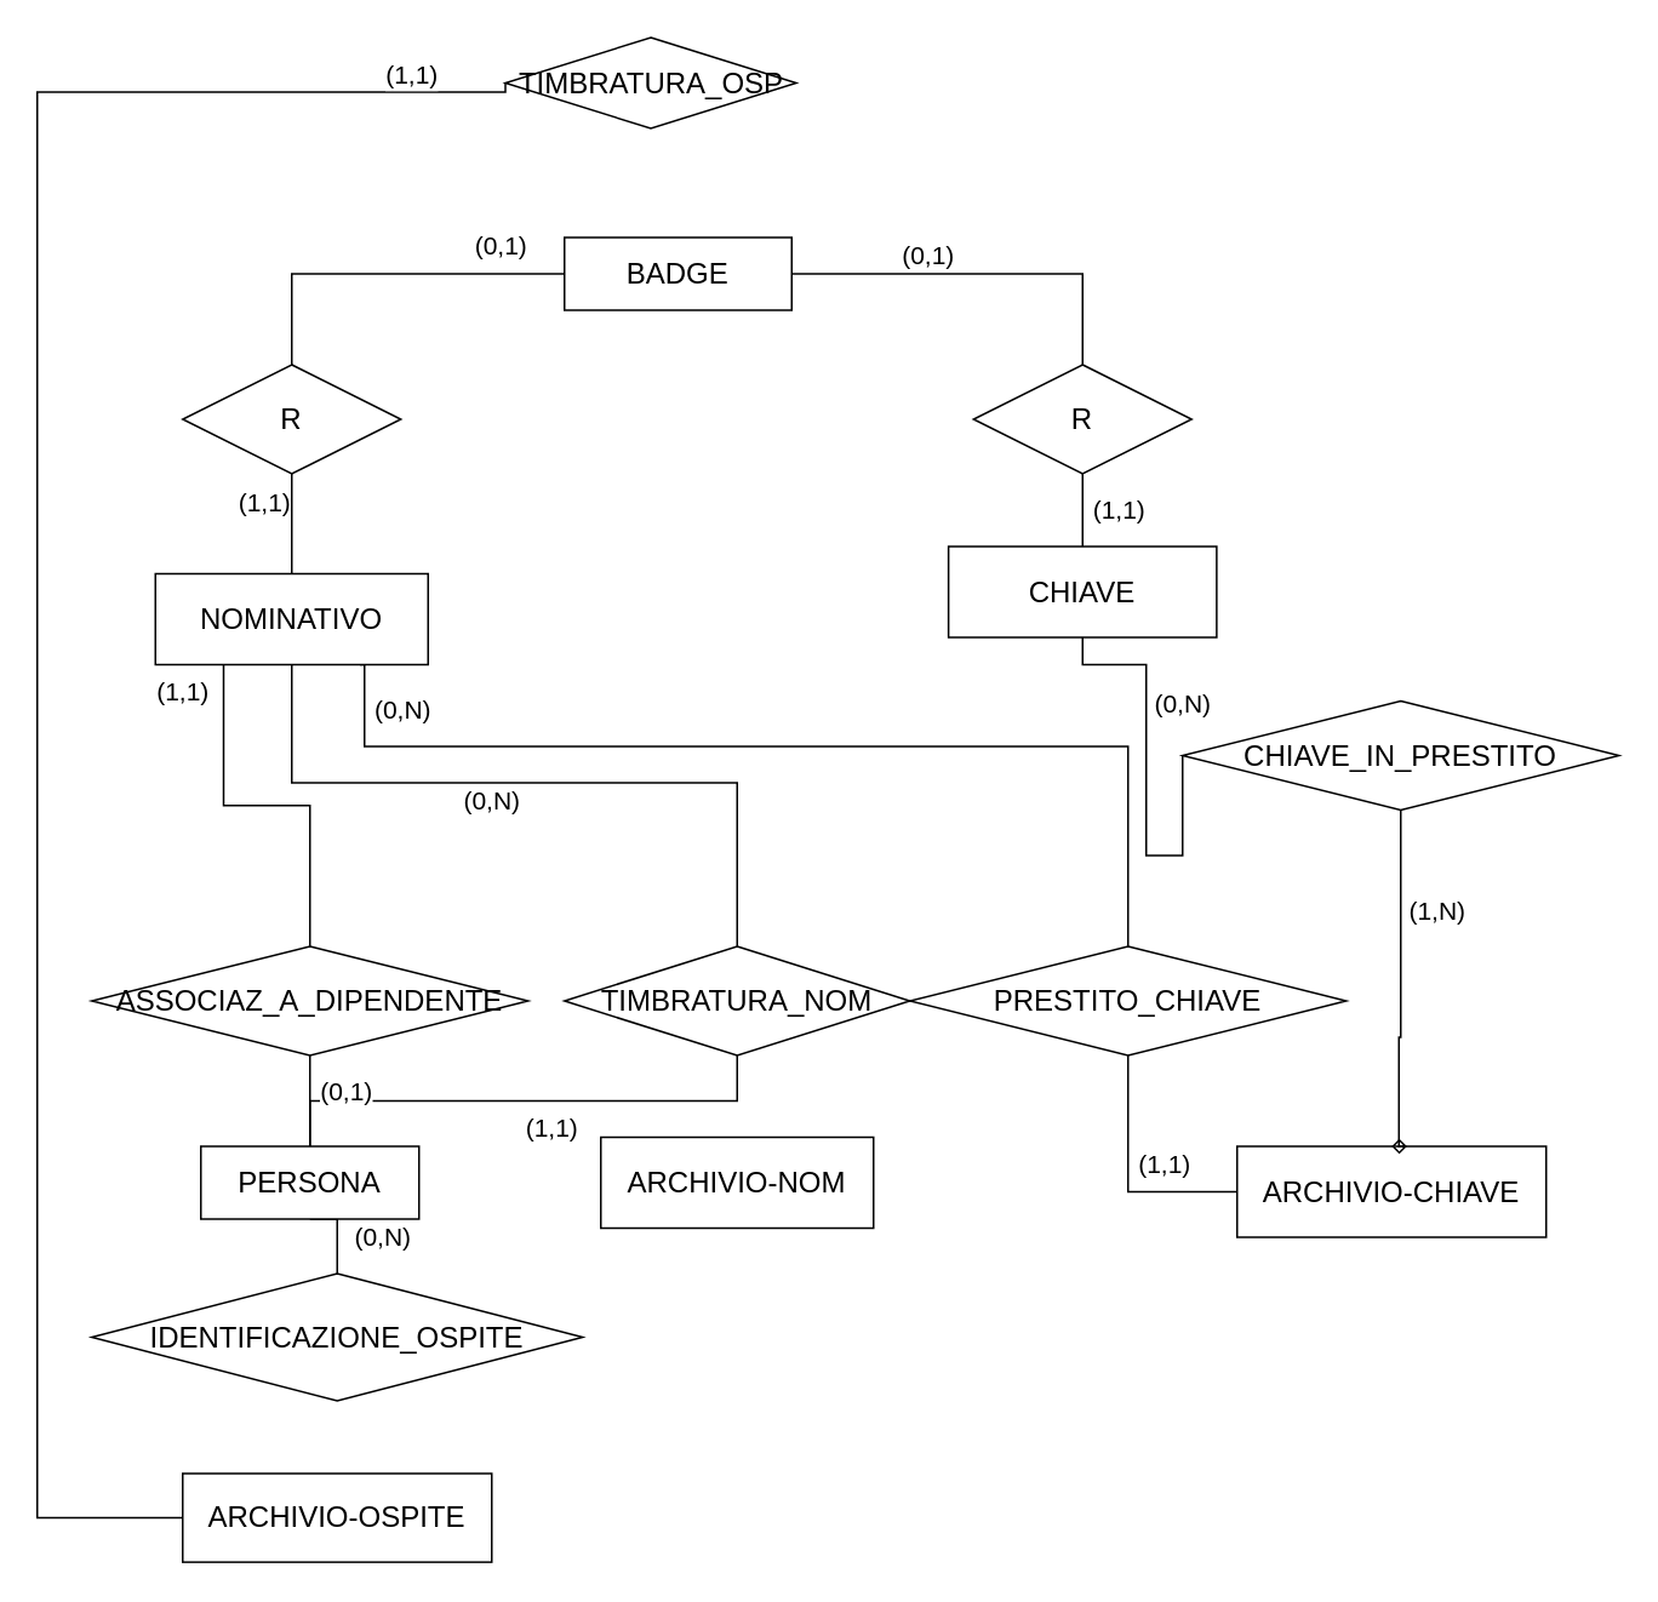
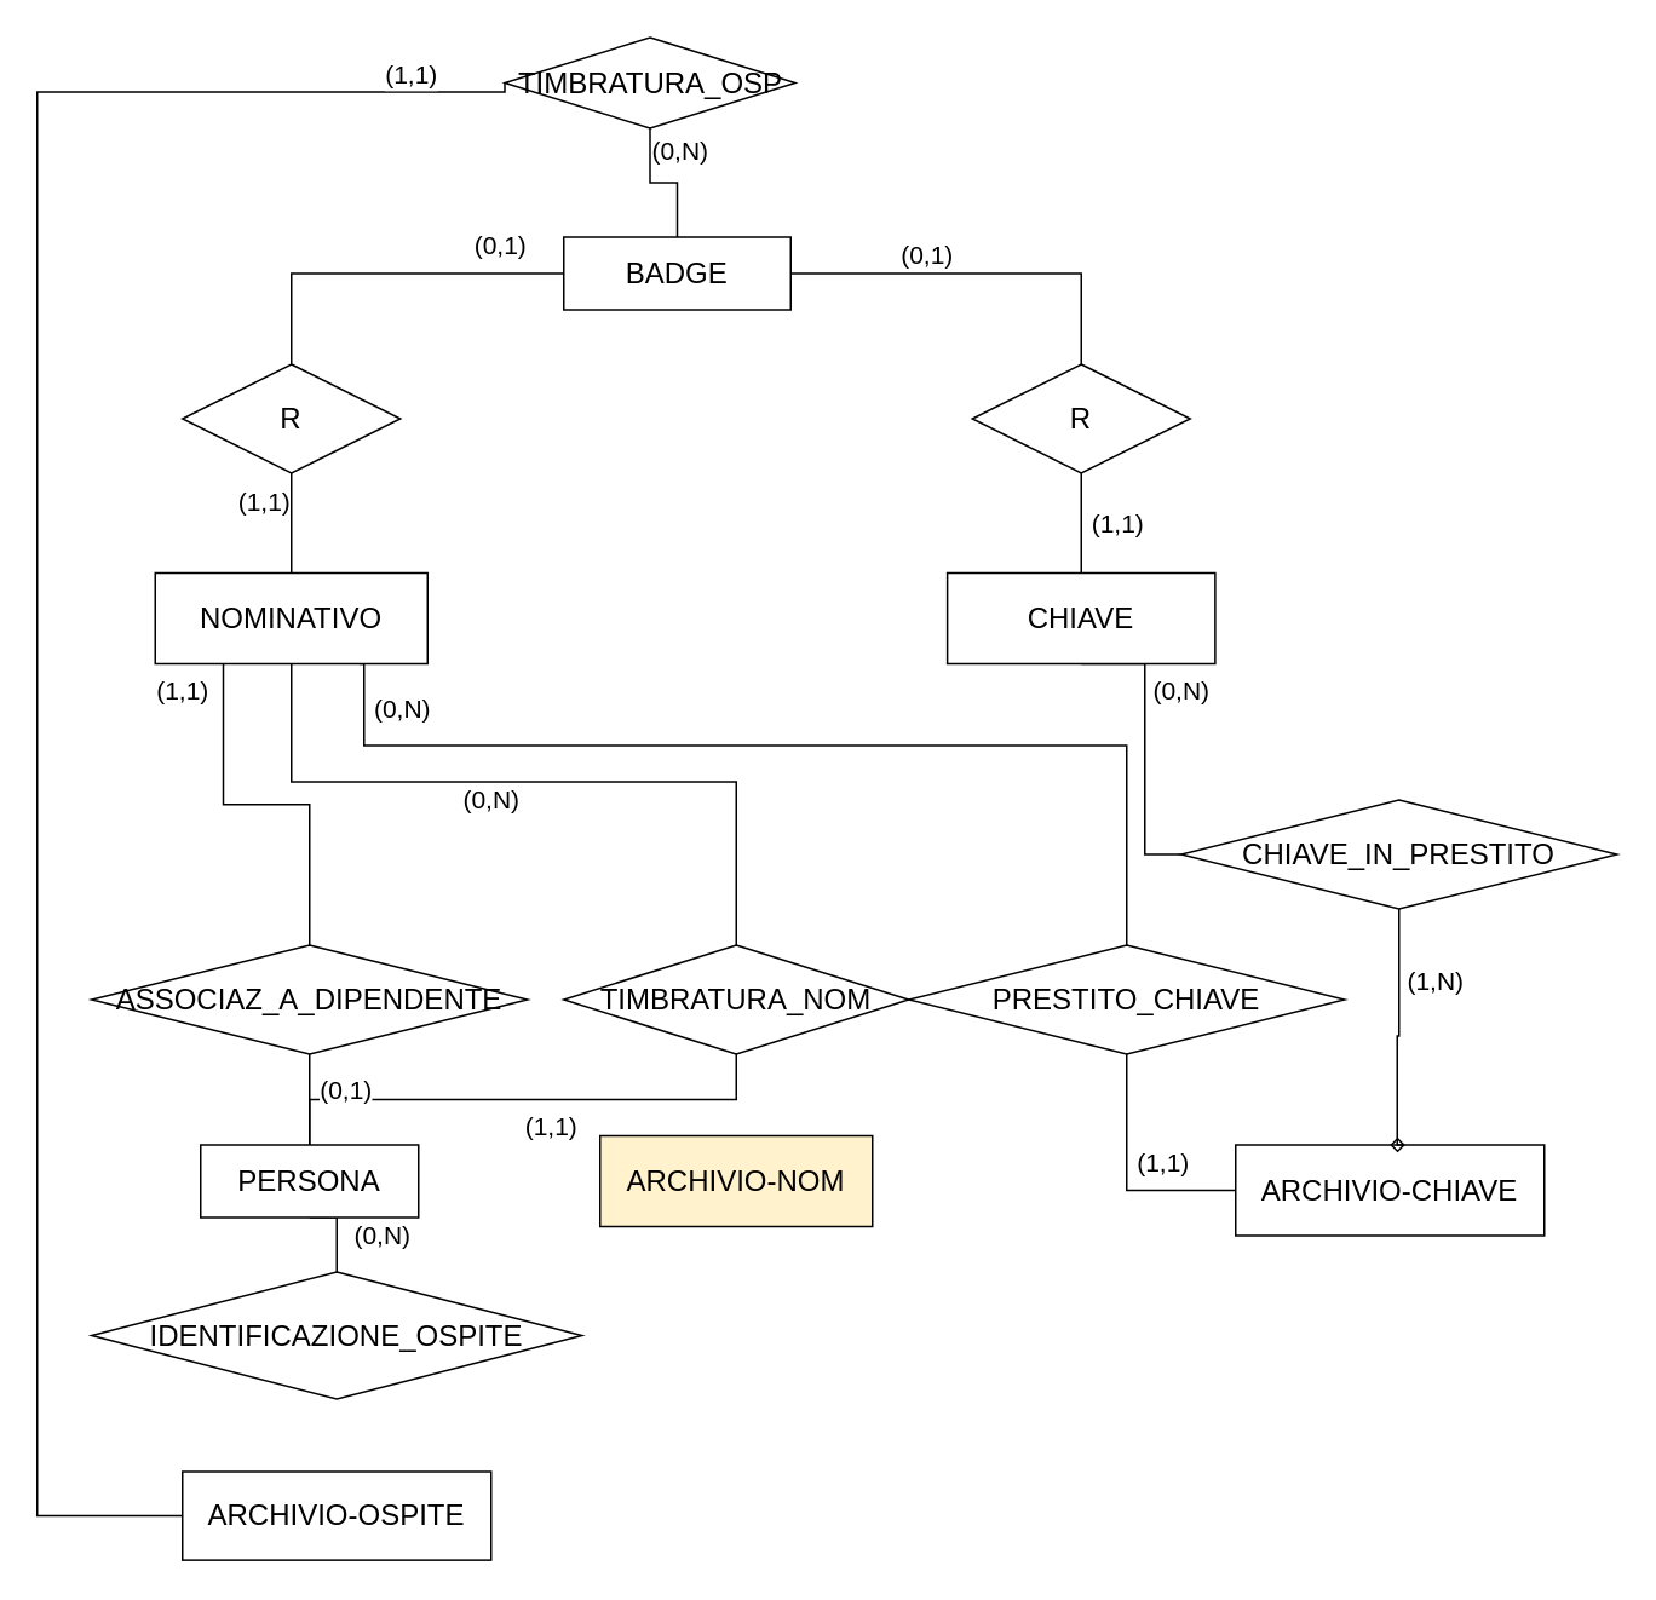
+ <mxCell id="4" value="(0,N)" style="edgeStyle=orthogonalEdgeStyle;rounded=0;orthogonalLoop=1;jettySize=auto;html=1;exitX=0.5;exitY=0;exitDx=0;exitDy=0;entryX=0.5;entryY=1;entryDx=0;entryDy=0;fontSize=14;startArrow=none;startFill=0;endArrow=none;endFill=0;" parent="1" source="5" target="29" edge="1"><mxGeometry x="-0.2" y="-17" relative="1" as="geometry"><mxPoint x="1" as="offset" /></mxGeometry></mxCell>
- <mxCell id="11" value="CHIAVE" style="whiteSpace=wrap;html=1;align=center;fontSize=16;" parent="1" vertex="1"><mxGeometry x="521.25" y="300" width="147.5" height="50" as="geometry" /></mxCell>
+ <mxCell id="11" value="CHIAVE" style="whiteSpace=wrap;html=1;align=center;fontSize=16;" parent="1" vertex="1"><mxGeometry x="521.25" y="315" width="147.5" height="50" as="geometry" /></mxCell>
- <mxCell id="31" value="CHIAVE_IN_PRESTITO" style="shape=rhombus;perimeter=rhombusPerimeter;whiteSpace=wrap;html=1;align=center;fontSize=16;" parent="1" vertex="1"><mxGeometry x="650" y="385" width="240" height="60" as="geometry" /></mxCell>
+ <mxCell id="31" value="CHIAVE_IN_PRESTITO" style="shape=rhombus;perimeter=rhombusPerimeter;whiteSpace=wrap;html=1;align=center;fontSize=16;" parent="1" vertex="1"><mxGeometry x="650" y="440" width="240" height="60" as="geometry" /></mxCell>
- <mxCell id="14" value="ARCHIVIO-NOM" style="whiteSpace=wrap;html=1;align=center;fontSize=16;" parent="1" vertex="1"><mxGeometry x="330" y="625" width="150" height="50" as="geometry" /></mxCell>
+ <mxCell id="14" value="ARCHIVIO-NOM" style="whiteSpace=wrap;html=1;align=center;fontSize=16;fillColor=#fff2cc;" parent="1" vertex="1"><mxGeometry x="330" y="625" width="150" height="50" as="geometry" /></mxCell>
